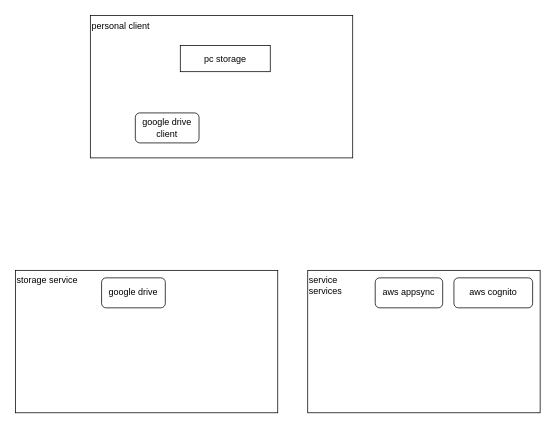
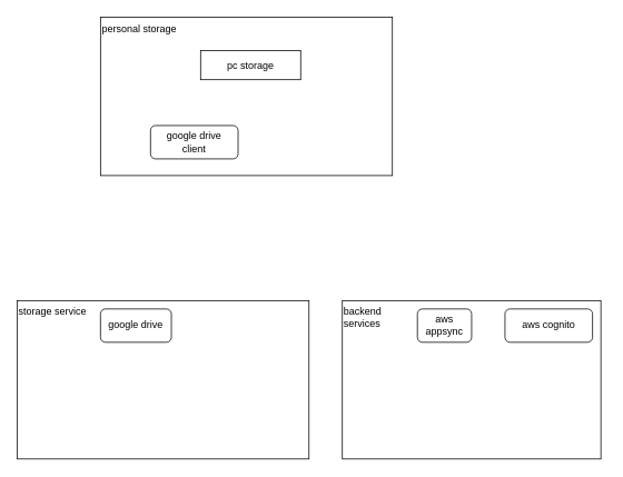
- <mxCell id="6" value="personal client" style="rounded=0;whiteSpace=wrap;html=1;align=left;verticalAlign=top;" vertex="1" parent="5"><mxGeometry width="350" height="190" as="geometry" /></mxCell>
+ <mxCell id="6" value="personal storage" style="rounded=0;whiteSpace=wrap;html=1;align=left;verticalAlign=top;" vertex="1" parent="5"><mxGeometry width="350" height="190" as="geometry" /></mxCell>
- <mxCell id="7" value="google drive&lt;br&gt;client" style="rounded=1;whiteSpace=wrap;html=1;" vertex="1" parent="5"><mxGeometry x="60" y="130" width="85" height="40" as="geometry" /></mxCell>
+ <mxCell id="7" value="google drive&lt;br&gt;client" style="rounded=1;whiteSpace=wrap;html=1;" vertex="1" parent="5"><mxGeometry x="60" y="130" width="105" height="40" as="geometry" /></mxCell>
- <mxCell id="10" value="service&lt;br&gt;services" style="rounded=0;whiteSpace=wrap;html=1;fillColor=default;align=left;verticalAlign=top;" vertex="1" parent="9"><mxGeometry width="310" height="190" as="geometry" /></mxCell>
+ <mxCell id="10" value="backend&lt;br&gt;services" style="rounded=0;whiteSpace=wrap;html=1;fillColor=default;align=left;verticalAlign=top;" vertex="1" parent="9"><mxGeometry width="310" height="190" as="geometry" /></mxCell>
- <mxCell id="4" value="google drive" style="rounded=1;whiteSpace=wrap;html=1;" vertex="1" parent="2"><mxGeometry x="115" y="10" width="85" height="40" as="geometry" /></mxCell>
+ <mxCell id="4" value="google drive" style="rounded=1;whiteSpace=wrap;html=1;" vertex="1" parent="2"><mxGeometry x="100" y="10" width="85" height="40" as="geometry" /></mxCell>
- <mxCell id="11" value="aws appsync" style="rounded=1;whiteSpace=wrap;html=1;" vertex="1" parent="9"><mxGeometry x="90" y="10" width="90" height="40" as="geometry" /></mxCell>
+ <mxCell id="11" value="aws appsync" style="rounded=1;whiteSpace=wrap;html=1;" vertex="1" parent="9"><mxGeometry x="90" y="10" width="65" height="40" as="geometry" /></mxCell>
